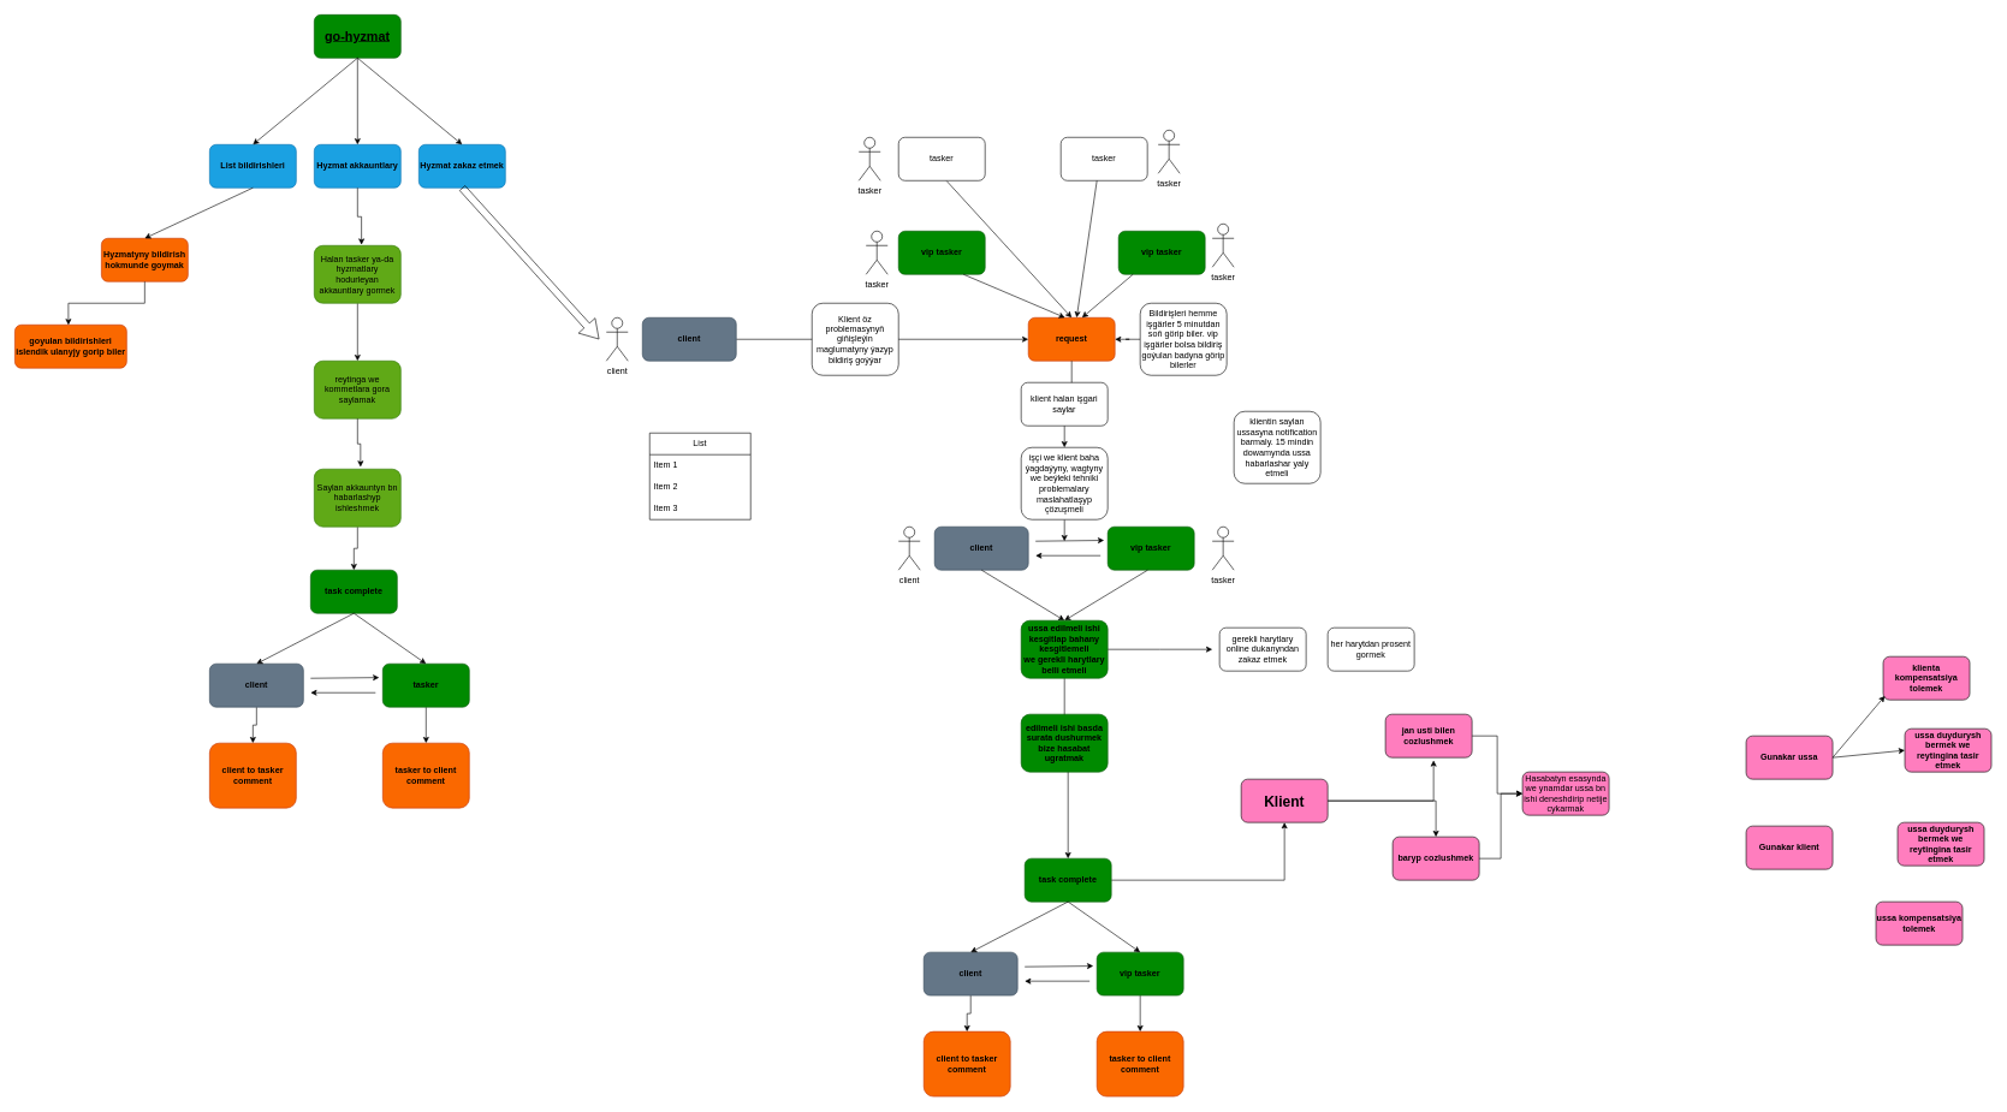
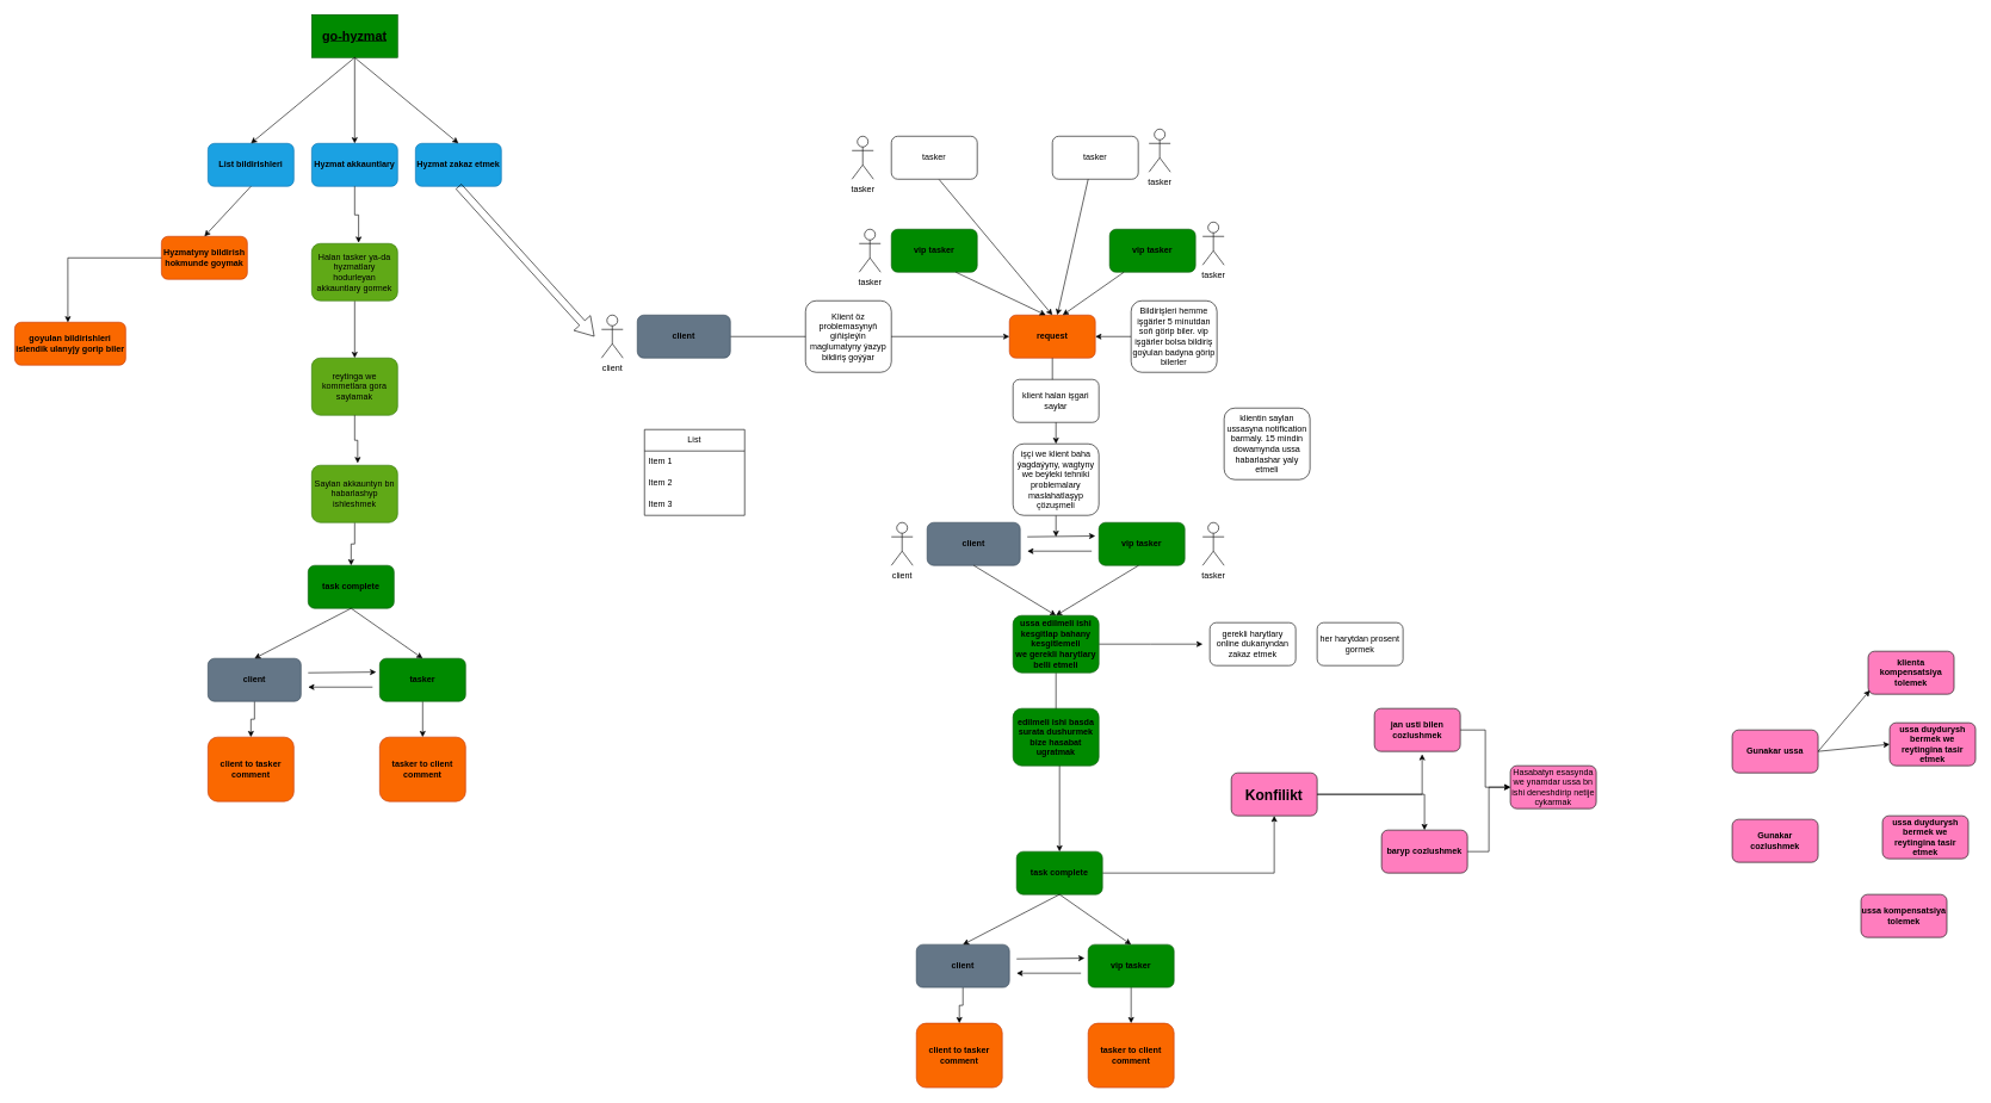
- <mxCell id="59" value="&lt;font size=&quot;1&quot; color=&quot;#000000&quot;&gt;&lt;b style=&quot;font-size: 18px;&quot;&gt;&lt;u&gt;go-hyzmat&lt;/u&gt;&lt;/b&gt;&lt;/font&gt;" style="rounded=1;whiteSpace=wrap;html=1;fillColor=#008a00;strokeColor=#005700;fontColor=#ffffff;" vertex="1" parent="1"><mxGeometry x="435" y="20" width="120" height="60" as="geometry" /></mxCell>
+ <mxCell id="59" value="&lt;font size=&quot;1&quot; color=&quot;#000000&quot;&gt;&lt;b style=&quot;font-size: 18px;&quot;&gt;&lt;u&gt;go-hyzmat&lt;/u&gt;&lt;/b&gt;&lt;/font&gt;" style="whiteSpace=wrap;html=1;fillColor=#008a00;strokeColor=#005700;fontColor=#ffffff;rounded=0;" vertex="1" parent="1"><mxGeometry x="435" y="20" width="120" height="60" as="geometry" /></mxCell>
- <mxCell id="82" value="&lt;b&gt;&lt;font color=&quot;#000000&quot;&gt;Hyzmatyny bildirish hokmunde goymak&lt;/font&gt;&lt;/b&gt;" style="rounded=1;whiteSpace=wrap;html=1;fillColor=#fa6800;strokeColor=#C73500;fontColor=#000000;" vertex="1" parent="1"><mxGeometry x="140" y="330" width="120" height="60" as="geometry" /></mxCell>
+ <mxCell id="82" value="&lt;b&gt;&lt;font color=&quot;#000000&quot;&gt;Hyzmatyny bildirish hokmunde goymak&lt;/font&gt;&lt;/b&gt;" style="rounded=1;whiteSpace=wrap;html=1;fillColor=#fa6800;strokeColor=#C73500;fontColor=#000000;" vertex="1" parent="1"><mxGeometry x="225" y="330" width="120" height="60" as="geometry" /></mxCell>
- <mxCell id="4" value="&lt;b&gt;request&lt;/b&gt;" style="rounded=1;whiteSpace=wrap;html=1;fillColor=#fa6800;fontColor=#000000;strokeColor=#C73500;" vertex="1" parent="1"><mxGeometry x="1425" y="440" width="120" height="60" as="geometry" /></mxCell>
+ <mxCell id="4" value="&lt;b&gt;request&lt;/b&gt;" style="rounded=1;whiteSpace=wrap;html=1;fillColor=#fa6800;fontColor=#000000;strokeColor=#C73500;" vertex="1" parent="1"><mxGeometry x="1410" y="440" width="120" height="60" as="geometry" /></mxCell>
- <mxCell id="87" value="&lt;b&gt;&lt;font style=&quot;font-size: 20px;&quot;&gt;Klient&lt;/font&gt;&lt;/b&gt;" style="rounded=1;whiteSpace=wrap;html=1;fillColor=#FF7DBE;" vertex="1" parent="1"><mxGeometry x="1720" y="1080" width="120" height="60" as="geometry" /></mxCell>
+ <mxCell id="87" value="&lt;b&gt;&lt;font style=&quot;font-size: 20px;&quot;&gt;Konfilikt&lt;/font&gt;&lt;/b&gt;" style="rounded=1;whiteSpace=wrap;html=1;fillColor=#FF7DBE;" vertex="1" parent="1"><mxGeometry x="1720" y="1080" width="120" height="60" as="geometry" /></mxCell>
- <mxCell id="94" value="&lt;b&gt;&lt;font style=&quot;font-size: 12px;&quot;&gt;Gunakar klient&lt;/font&gt;&lt;/b&gt;" style="rounded=1;whiteSpace=wrap;html=1;fillColor=#FF7DBE;" vertex="1" parent="1"><mxGeometry x="2420" y="1145" width="120" height="60" as="geometry" /></mxCell>
+ <mxCell id="94" value="&lt;b&gt;&lt;font style=&quot;font-size: 12px;&quot;&gt;Gunakar cozlushmek&lt;/font&gt;&lt;/b&gt;" style="rounded=1;whiteSpace=wrap;html=1;fillColor=#FF7DBE;" vertex="1" parent="1"><mxGeometry x="2420" y="1145" width="120" height="60" as="geometry" /></mxCell>
